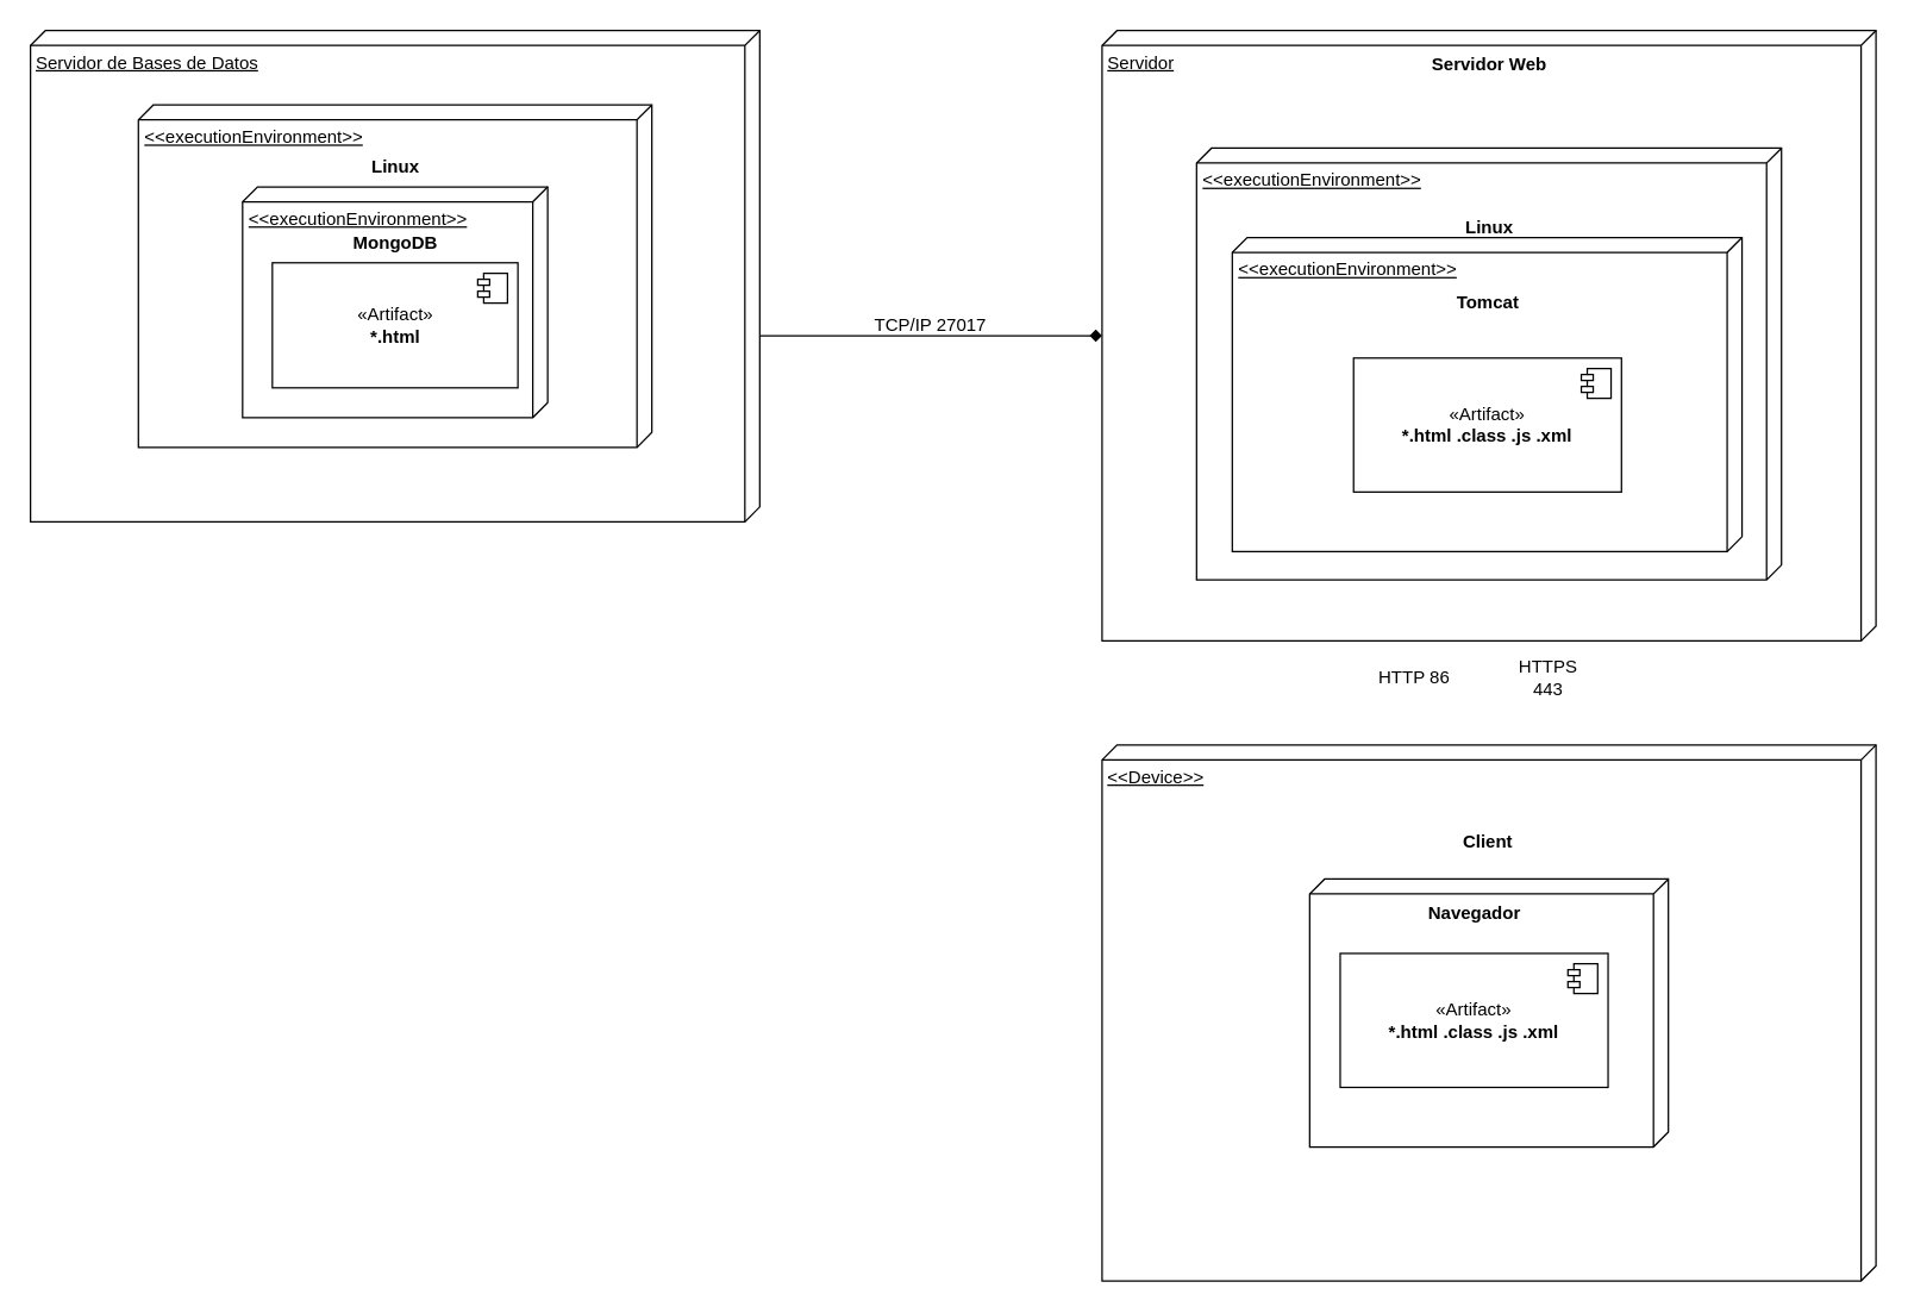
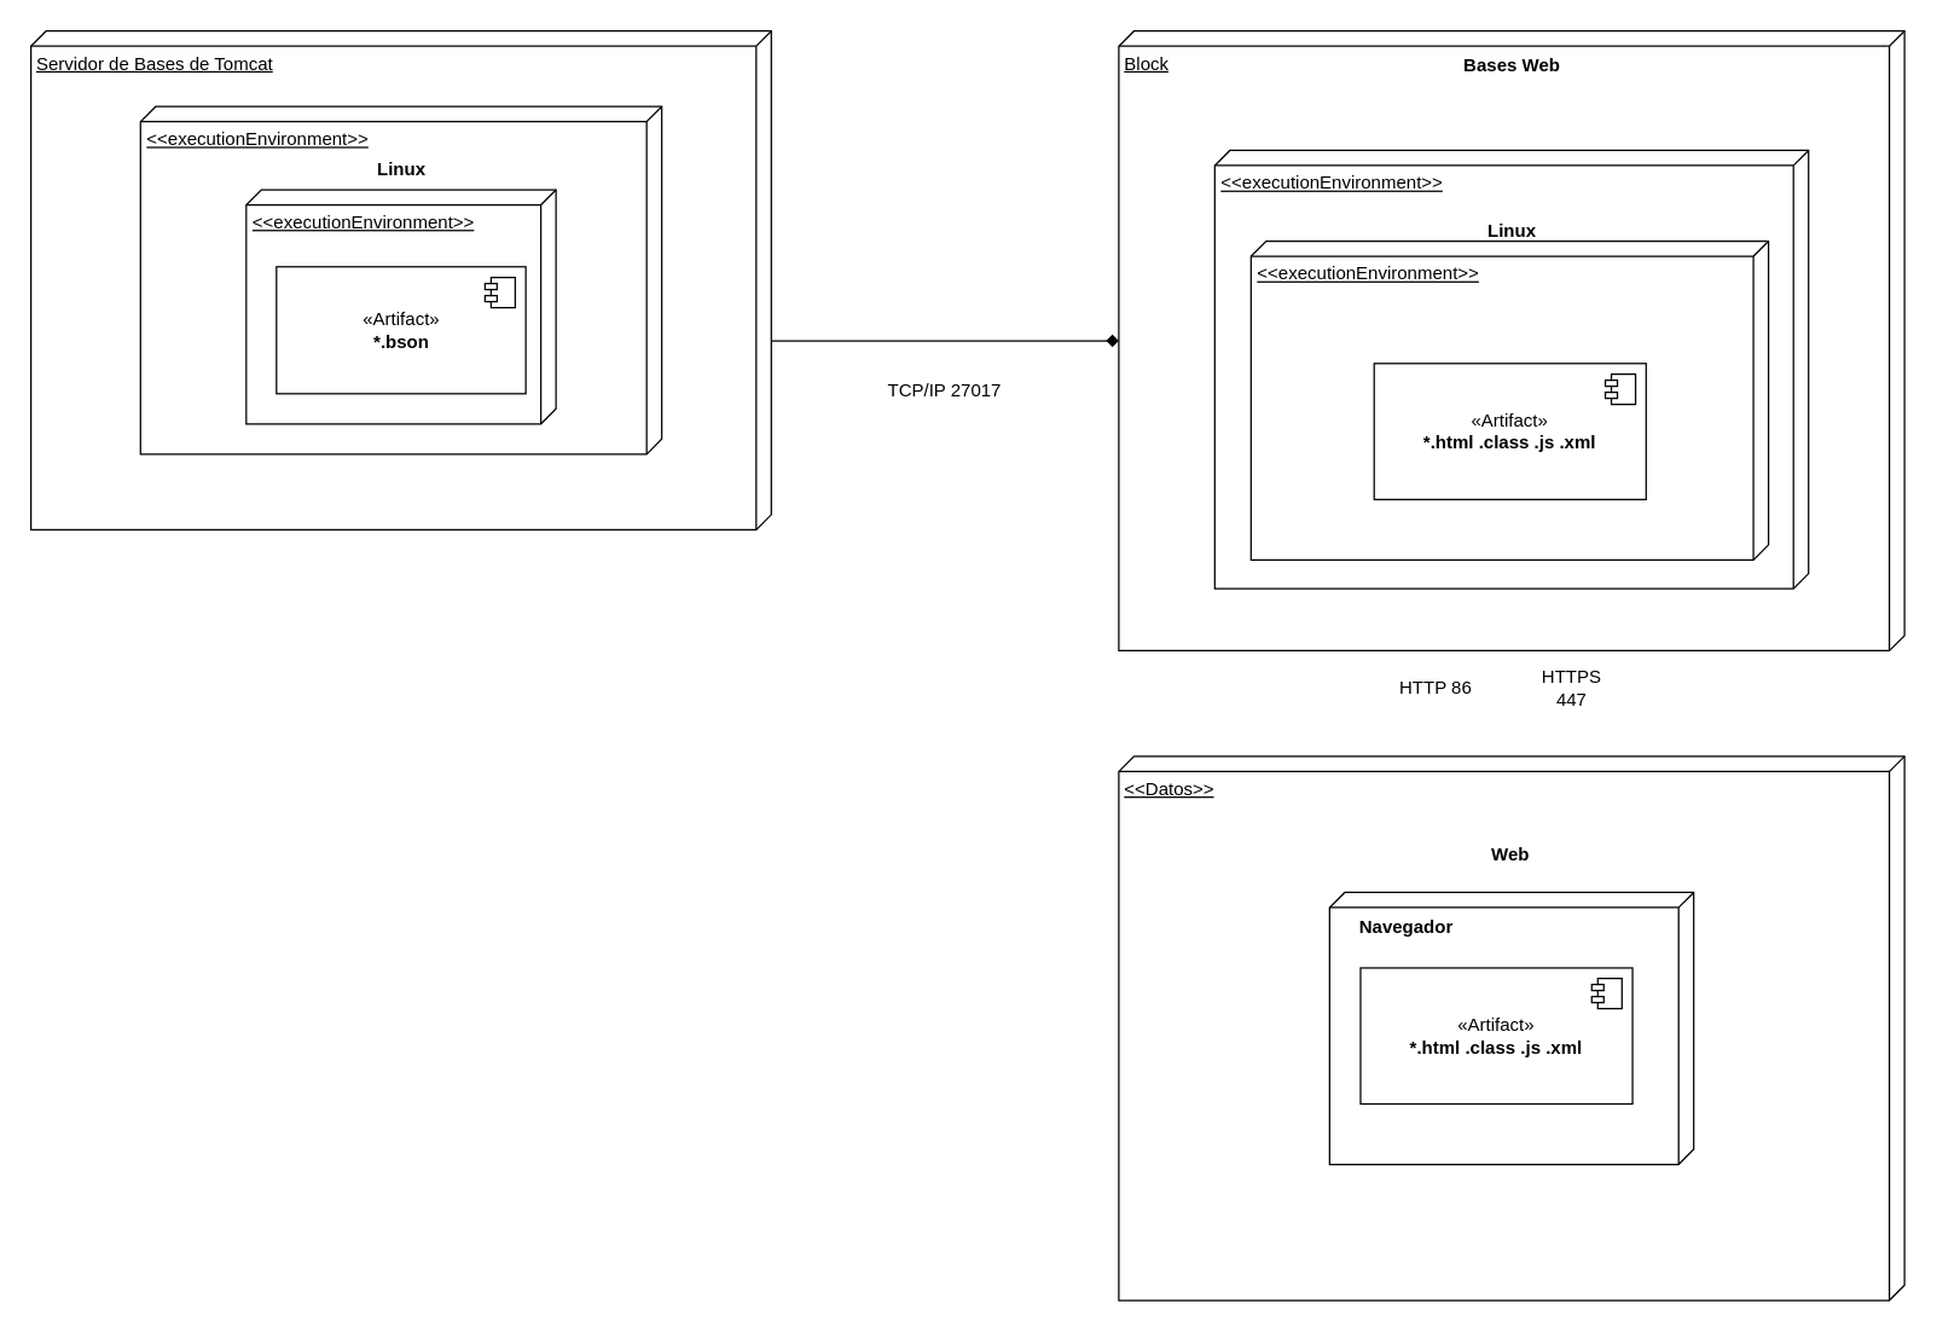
- <mxCell id="3" value="Servidor de Bases de Datos" style="verticalAlign=top;align=left;spacingTop=8;spacingLeft=2;spacingRight=12;shape=cube;size=10;direction=south;fontStyle=4;html=1;whiteSpace=wrap;" vertex="1" parent="1"><mxGeometry x="20" y="20" width="490" height="330" as="geometry" /></mxCell>
+ <mxCell id="3" value="Servidor de Bases de Tomcat" style="verticalAlign=top;align=left;spacingTop=8;spacingLeft=2;spacingRight=12;shape=cube;size=10;direction=south;fontStyle=4;html=1;whiteSpace=wrap;" vertex="1" parent="1"><mxGeometry x="20" y="20" width="490" height="330" as="geometry" /></mxCell>
- <mxCell id="10" value="Servidor" style="verticalAlign=top;align=left;spacingTop=8;spacingLeft=2;spacingRight=12;shape=cube;size=10;direction=south;fontStyle=4;html=1;whiteSpace=wrap;" vertex="1" parent="1"><mxGeometry x="740" y="20" width="520" height="410" as="geometry" /></mxCell>
+ <mxCell id="10" value="Block" style="verticalAlign=top;align=left;spacingTop=8;spacingLeft=2;spacingRight=12;shape=cube;size=10;direction=south;fontStyle=4;html=1;whiteSpace=wrap;" vertex="1" parent="1"><mxGeometry x="740" y="20" width="520" height="410" as="geometry" /></mxCell>
- <mxCell id="11" value="Servidor Web" style="text;align=center;fontStyle=1;verticalAlign=middle;spacingLeft=3;spacingRight=3;strokeColor=none;rotatable=0;points=[[0,0.5],[1,0.5]];portConstraint=eastwest;html=1;" vertex="1" parent="1"><mxGeometry x="960" y="30" width="80" height="26" as="geometry" /></mxCell>
+ <mxCell id="11" value="Bases Web" style="text;align=center;fontStyle=1;verticalAlign=middle;spacingLeft=3;spacingRight=3;strokeColor=none;rotatable=0;points=[[0,0.5],[1,0.5]];portConstraint=eastwest;html=1;" vertex="1" parent="1"><mxGeometry x="960" y="30" width="80" height="26" as="geometry" /></mxCell>
- <mxCell id="7" value="MongoDB" style="text;align=center;fontStyle=1;verticalAlign=middle;spacingLeft=3;spacingRight=3;strokeColor=none;rotatable=0;points=[[0,0.5],[1,0.5]];portConstraint=eastwest;html=1;" vertex="1" parent="1"><mxGeometry x="225" y="150" width="80" height="26" as="geometry" /></mxCell>
- <mxCell id="15" value="Tomcat" style="text;align=center;fontStyle=1;verticalAlign=middle;spacingLeft=3;spacingRight=3;strokeColor=none;rotatable=0;points=[[0,0.5],[1,0.5]];portConstraint=eastwest;html=1;" vertex="1" parent="1"><mxGeometry x="958.75" y="190" width="80" height="26" as="geometry" /></mxCell>
- <mxCell id="8" value="«Artifact»&lt;br&gt;&lt;b&gt;*.html&lt;/b&gt;" style="html=1;dropTarget=0;whiteSpace=wrap;" vertex="1" parent="1"><mxGeometry x="182.5" y="176" width="165" height="84" as="geometry" /></mxCell>
+ <mxCell id="8" value="«Artifact»&lt;br&gt;&lt;b&gt;*.bson&lt;/b&gt;" style="html=1;dropTarget=0;whiteSpace=wrap;" vertex="1" parent="1"><mxGeometry x="182.5" y="176" width="165" height="84" as="geometry" /></mxCell>
- <mxCell id="24" value="TCP/IP 27017" style="text;html=1;align=center;verticalAlign=middle;whiteSpace=wrap;rounded=0;" vertex="1" parent="1"><mxGeometry x="570" y="203" width="110" height="30" as="geometry" /></mxCell>
+ <mxCell id="24" value="TCP/IP 27017" style="text;html=1;align=center;verticalAlign=middle;whiteSpace=wrap;rounded=0;" vertex="1" parent="1"><mxGeometry x="570" y="243" width="110" height="30" as="geometry" /></mxCell>
- <mxCell id="26" value="HTTPS 443" style="text;html=1;align=center;verticalAlign=middle;whiteSpace=wrap;rounded=0;" vertex="1" parent="1"><mxGeometry x="1010" y="440" width="60" height="30" as="geometry" /></mxCell>
+ <mxCell id="26" value="HTTPS 447" style="text;html=1;align=center;verticalAlign=middle;whiteSpace=wrap;rounded=0;" vertex="1" parent="1"><mxGeometry x="1010" y="440" width="60" height="30" as="geometry" /></mxCell>
- <mxCell id="18" value="&amp;lt;&amp;lt;Device&amp;gt;&amp;gt;" style="verticalAlign=top;align=left;spacingTop=8;spacingLeft=2;spacingRight=12;shape=cube;size=10;direction=south;fontStyle=4;html=1;whiteSpace=wrap;" vertex="1" parent="1"><mxGeometry x="740" y="500" width="520" height="360" as="geometry" /></mxCell>
+ <mxCell id="18" value="&amp;lt;&amp;lt;Datos&amp;gt;&amp;gt;" style="verticalAlign=top;align=left;spacingTop=8;spacingLeft=2;spacingRight=12;shape=cube;size=10;direction=south;fontStyle=4;html=1;whiteSpace=wrap;" vertex="1" parent="1"><mxGeometry x="740" y="500" width="520" height="360" as="geometry" /></mxCell>
- <mxCell id="20" value="Client" style="text;align=center;fontStyle=1;verticalAlign=middle;spacingLeft=3;spacingRight=3;strokeColor=none;rotatable=0;points=[[0,0.5],[1,0.5]];portConstraint=eastwest;html=1;" vertex="1" parent="1"><mxGeometry x="958.75" y="552" width="80" height="26" as="geometry" /></mxCell>
+ <mxCell id="20" value="Web" style="text;align=center;fontStyle=1;verticalAlign=middle;spacingLeft=3;spacingRight=3;strokeColor=none;rotatable=0;points=[[0,0.5],[1,0.5]];portConstraint=eastwest;html=1;" vertex="1" parent="1"><mxGeometry x="958.75" y="552" width="80" height="26" as="geometry" /></mxCell>
- <mxCell id="23" value="Navegador" style="text;align=center;fontStyle=1;verticalAlign=middle;spacingLeft=3;spacingRight=3;strokeColor=none;rotatable=0;points=[[0,0.5],[1,0.5]];portConstraint=eastwest;html=1;" vertex="1" parent="1"><mxGeometry x="950" y="600" width="80" height="26" as="geometry" /></mxCell>
+ <mxCell id="23" value="Navegador" style="text;align=center;fontStyle=1;verticalAlign=middle;spacingLeft=3;spacingRight=3;strokeColor=none;rotatable=0;points=[[0,0.5],[1,0.5]];portConstraint=eastwest;html=1;" vertex="1" parent="1"><mxGeometry x="890" y="600" width="80" height="26" as="geometry" /></mxCell>
